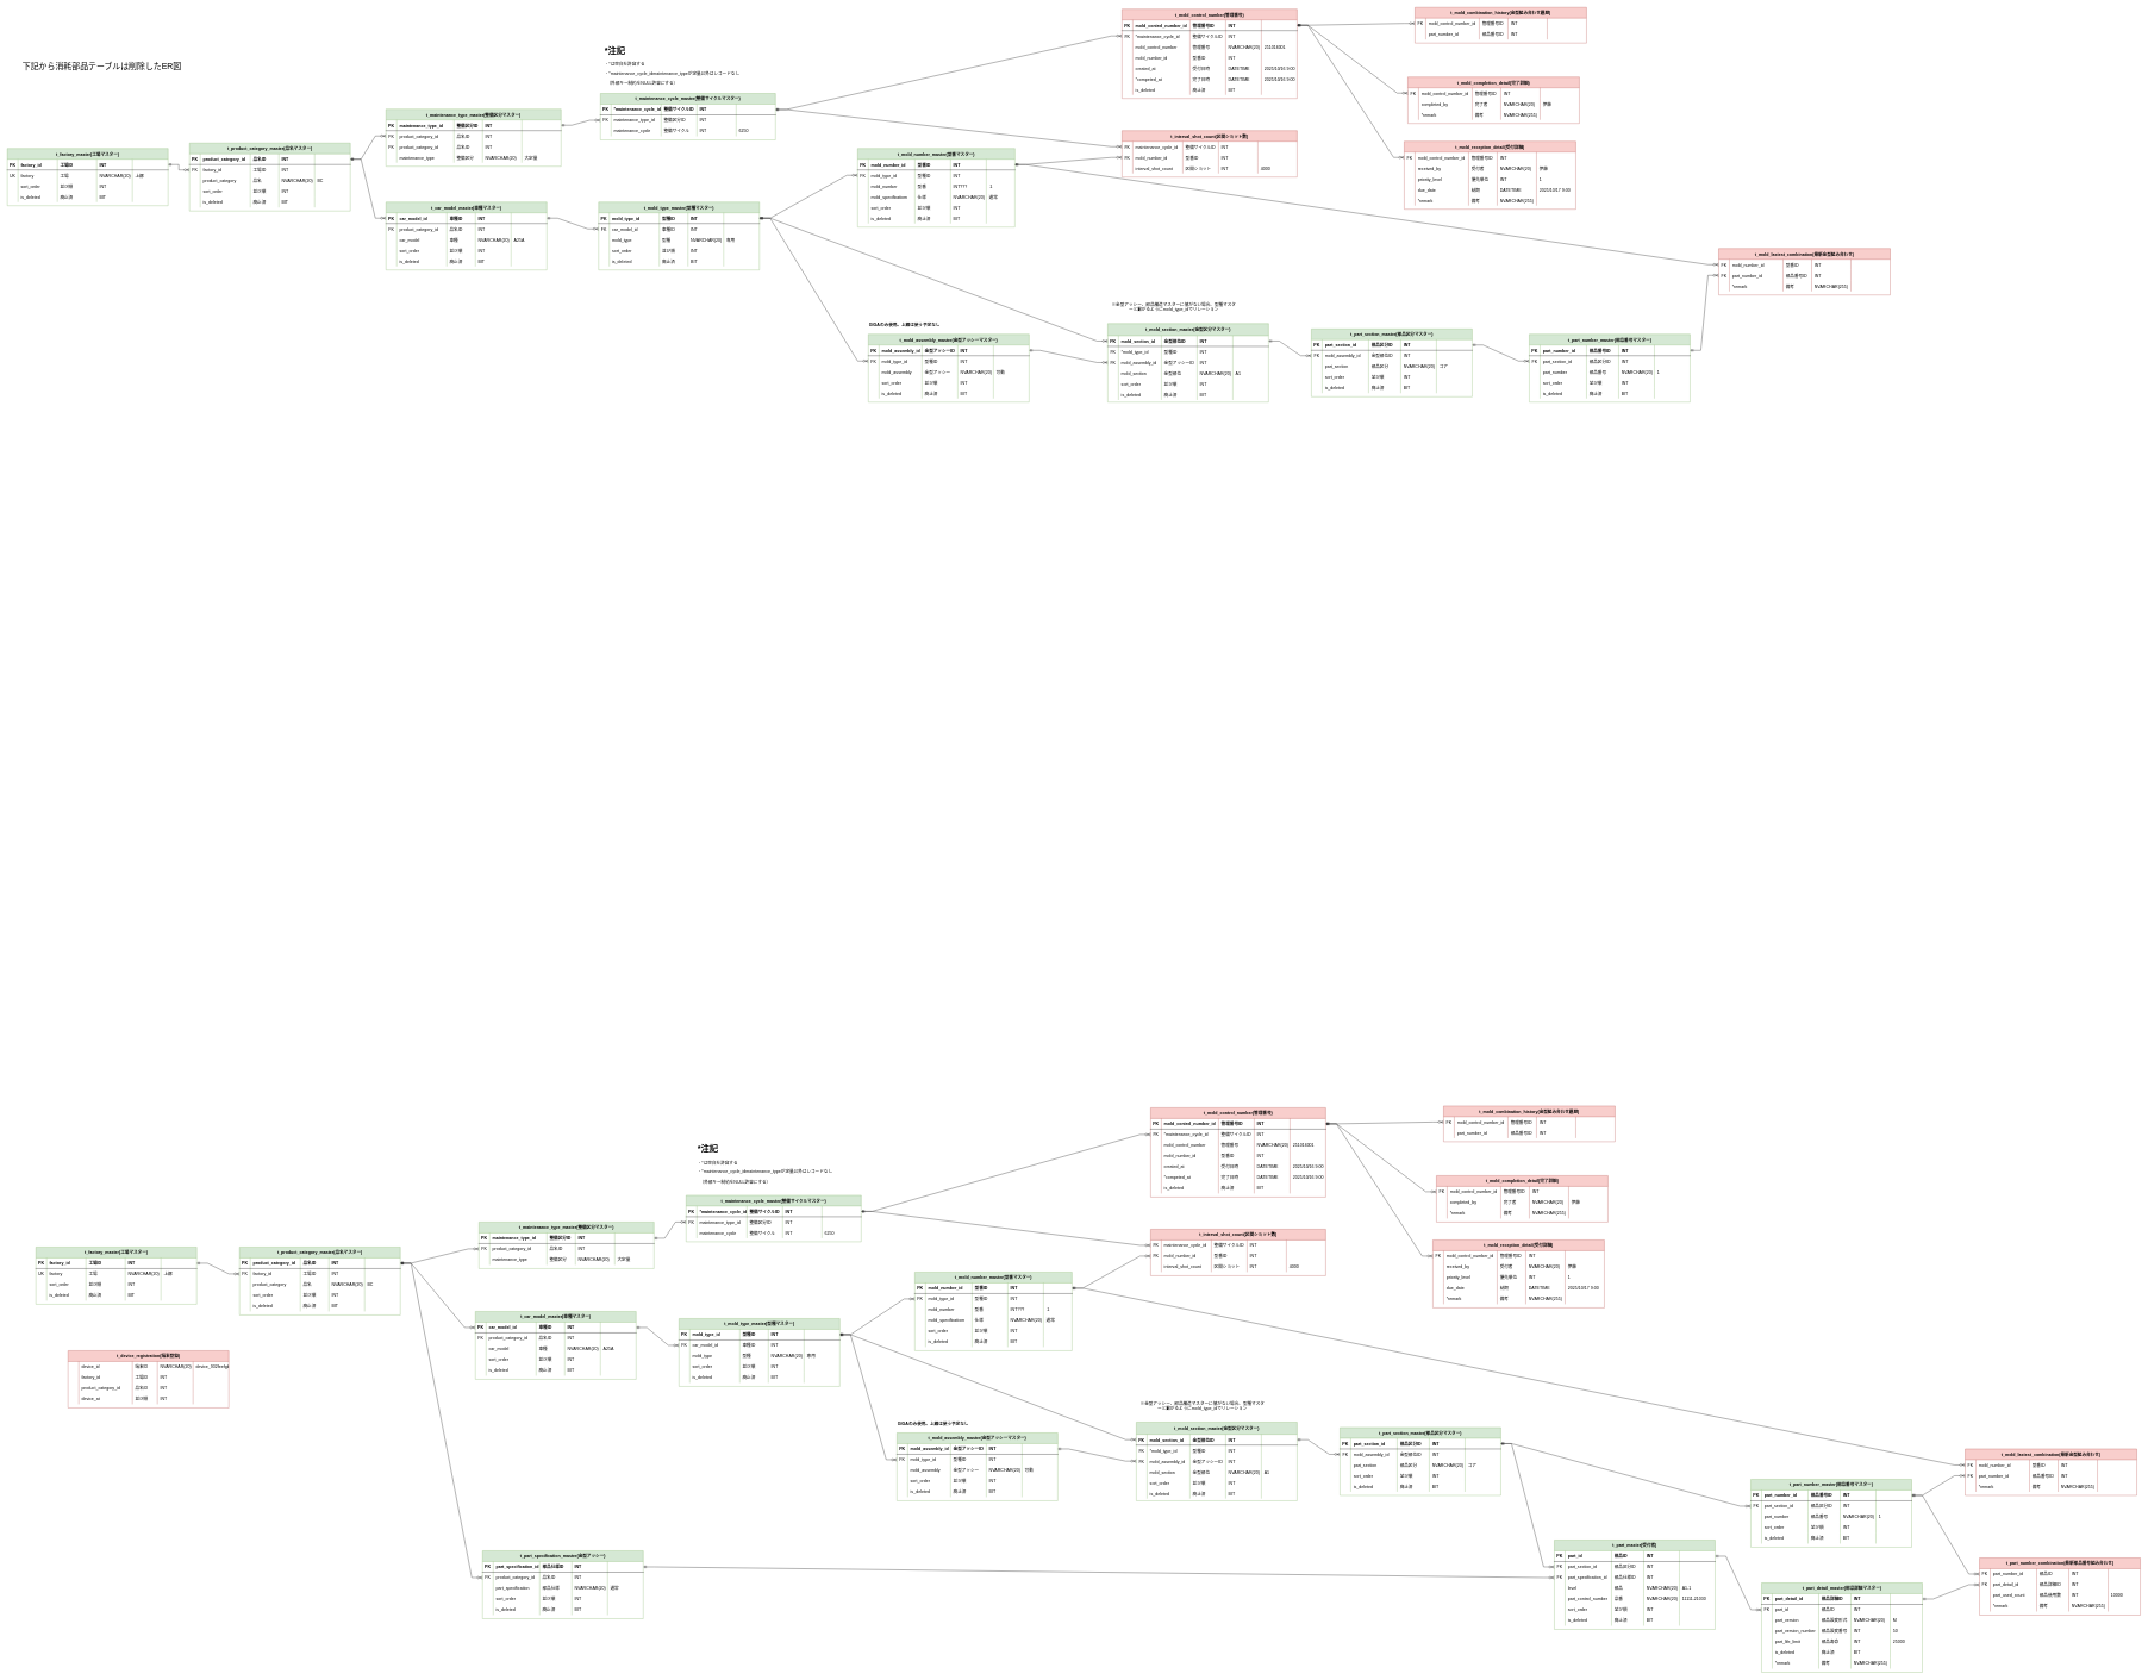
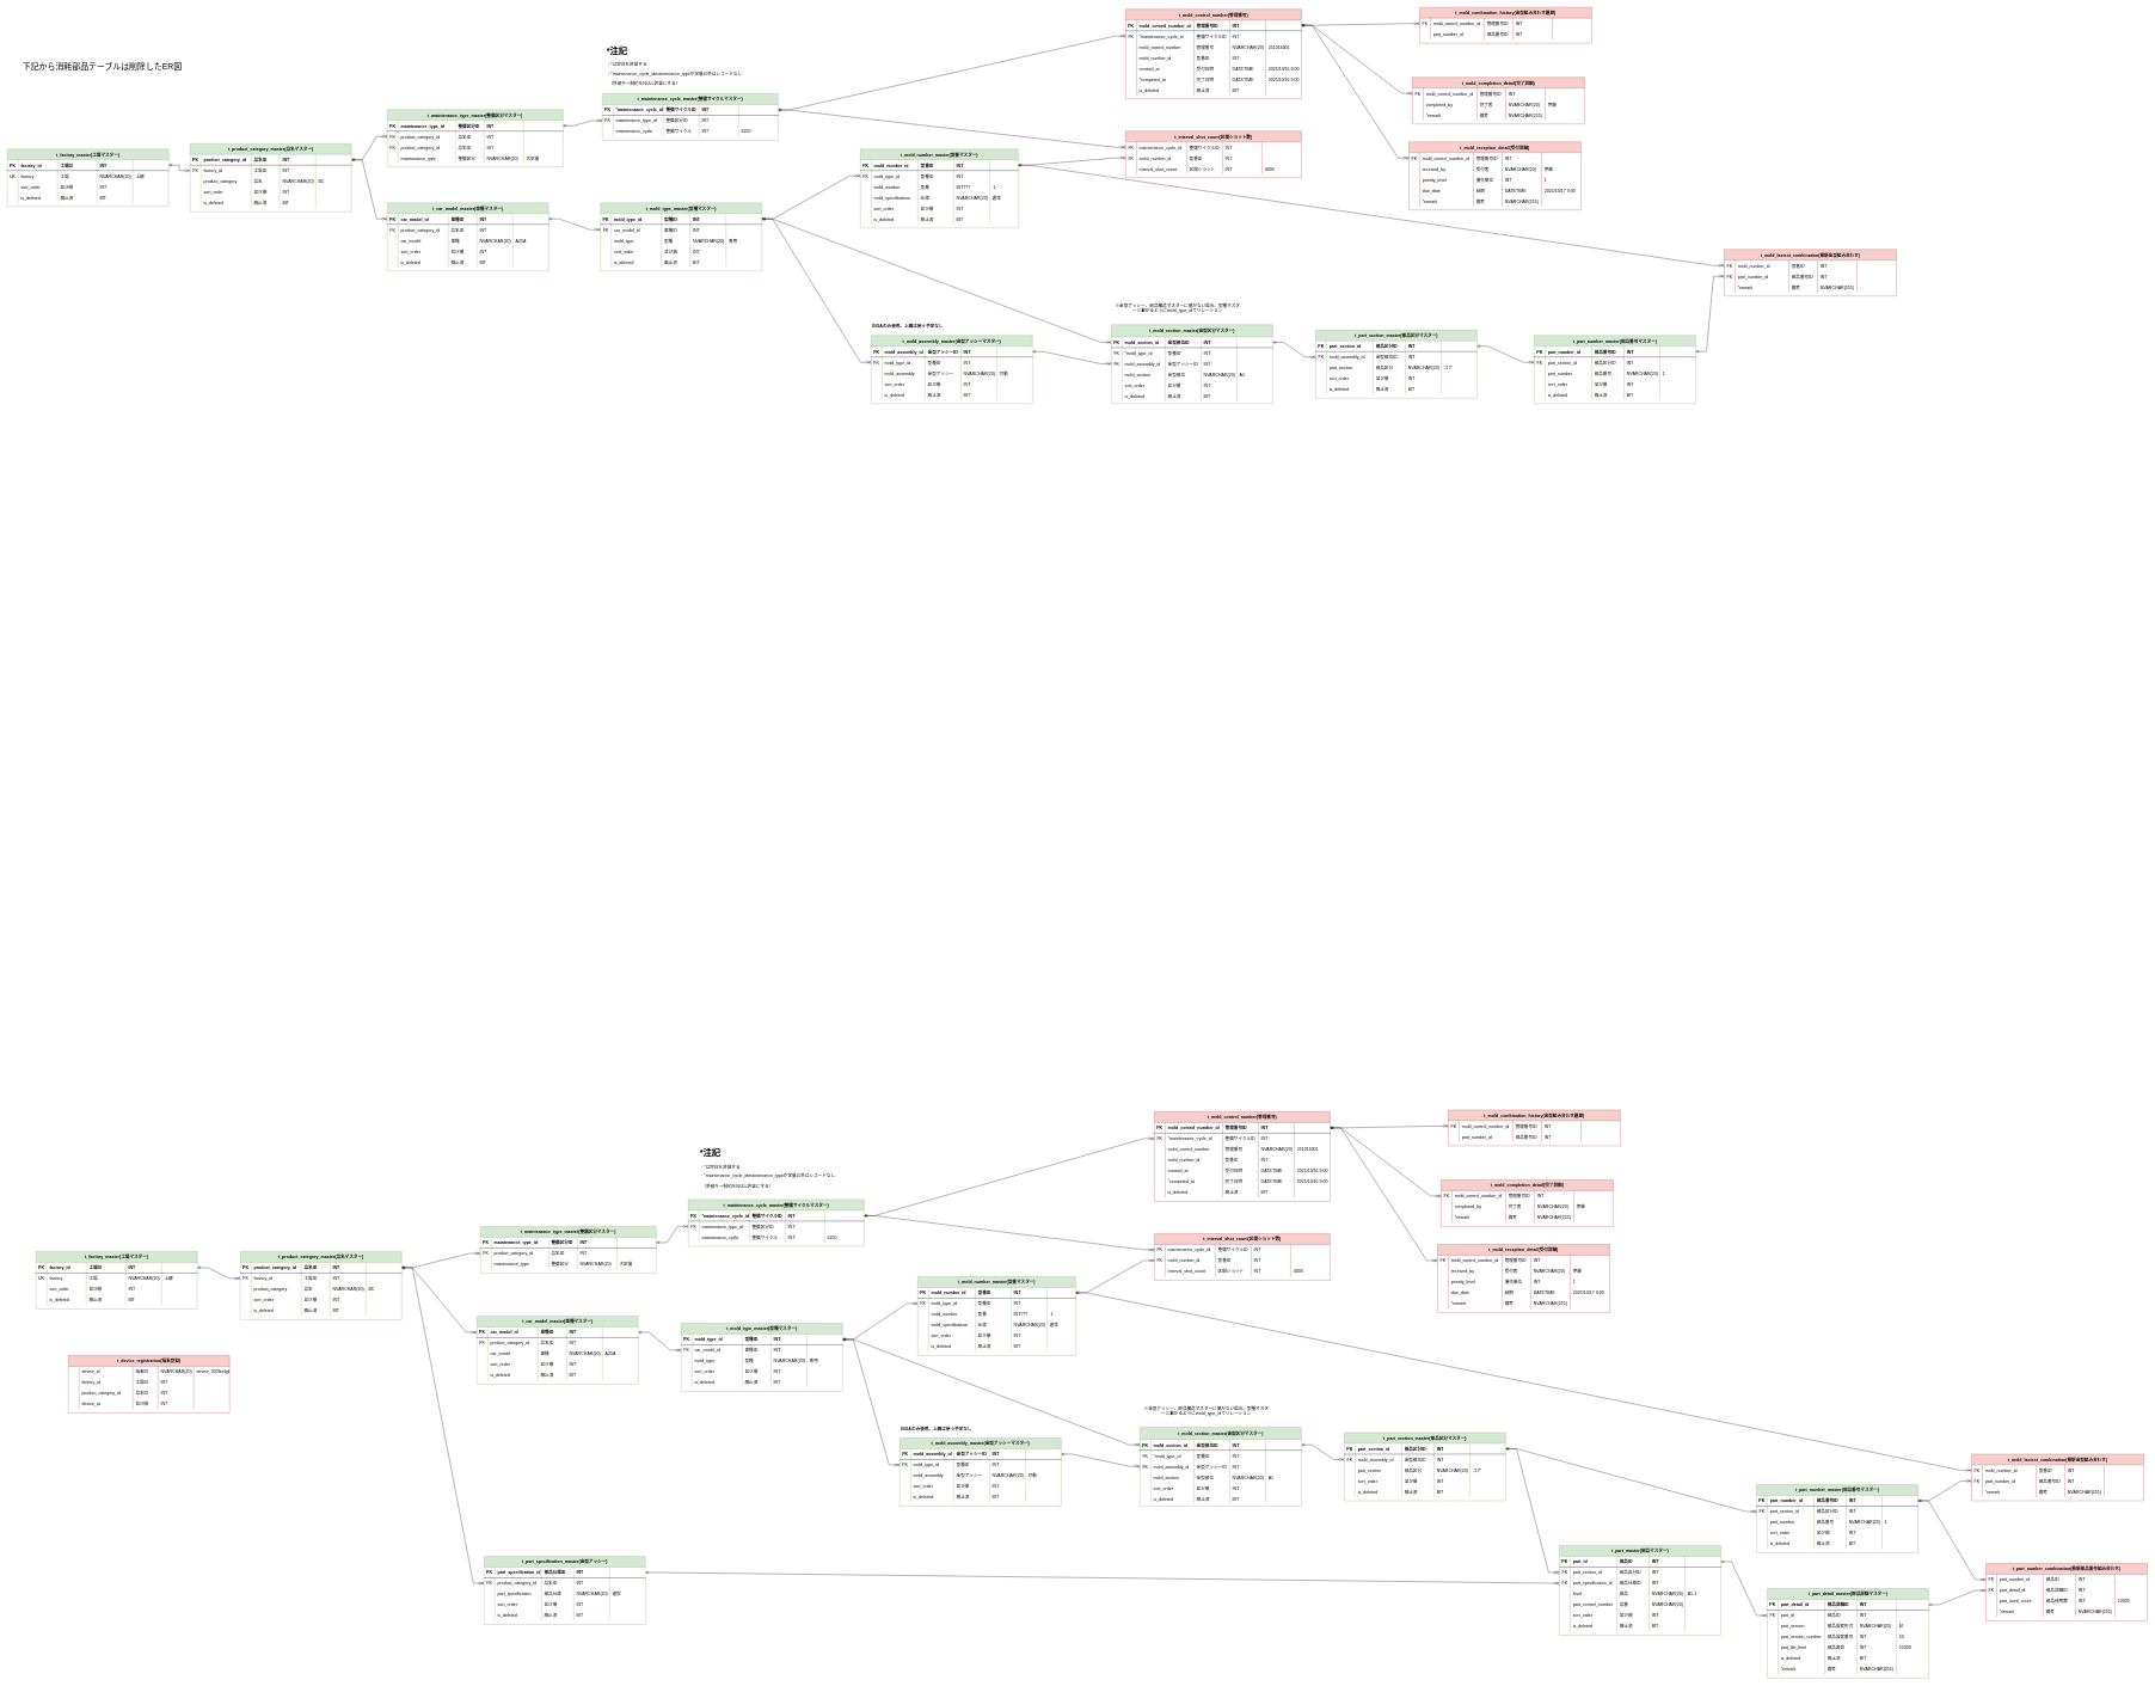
- <mxCell id="801" value="t_part_master(受付者)" style="shape=table;startSize=30;container=1;collapsible=1;childLayout=tableLayout;fixedRows=1;rowLines=0;fontStyle=1;align=center;resizeLast=1;fillColor=#d5e8d4;strokeColor=#82b366;" vertex="1" parent="1"><mxGeometry x="4350" y="4310" width="450" height="250" as="geometry"><mxRectangle x="-260" y="-170" width="130" height="30" as="alternateBounds" /></mxGeometry></mxCell>
+ <mxCell id="801" value="t_part_master(部品マスター)" style="shape=table;startSize=30;container=1;collapsible=1;childLayout=tableLayout;fixedRows=1;rowLines=0;fontStyle=1;align=center;resizeLast=1;fillColor=#d5e8d4;strokeColor=#82b366;" vertex="1" parent="1"><mxGeometry x="4350" y="4310" width="450" height="250" as="geometry"><mxRectangle x="-260" y="-170" width="130" height="30" as="alternateBounds" /></mxGeometry></mxCell>
- <mxCell id="831" value="11111-21030" style="shape=partialRectangle;overflow=hidden;connectable=0;fillColor=none;top=0;left=0;bottom=0;right=0;align=left;spacingLeft=6;" vertex="1" parent="826"><mxGeometry x="350" width="100" height="30" as="geometry"><mxRectangle width="100" height="30" as="alternateBounds" /></mxGeometry></mxCell>
